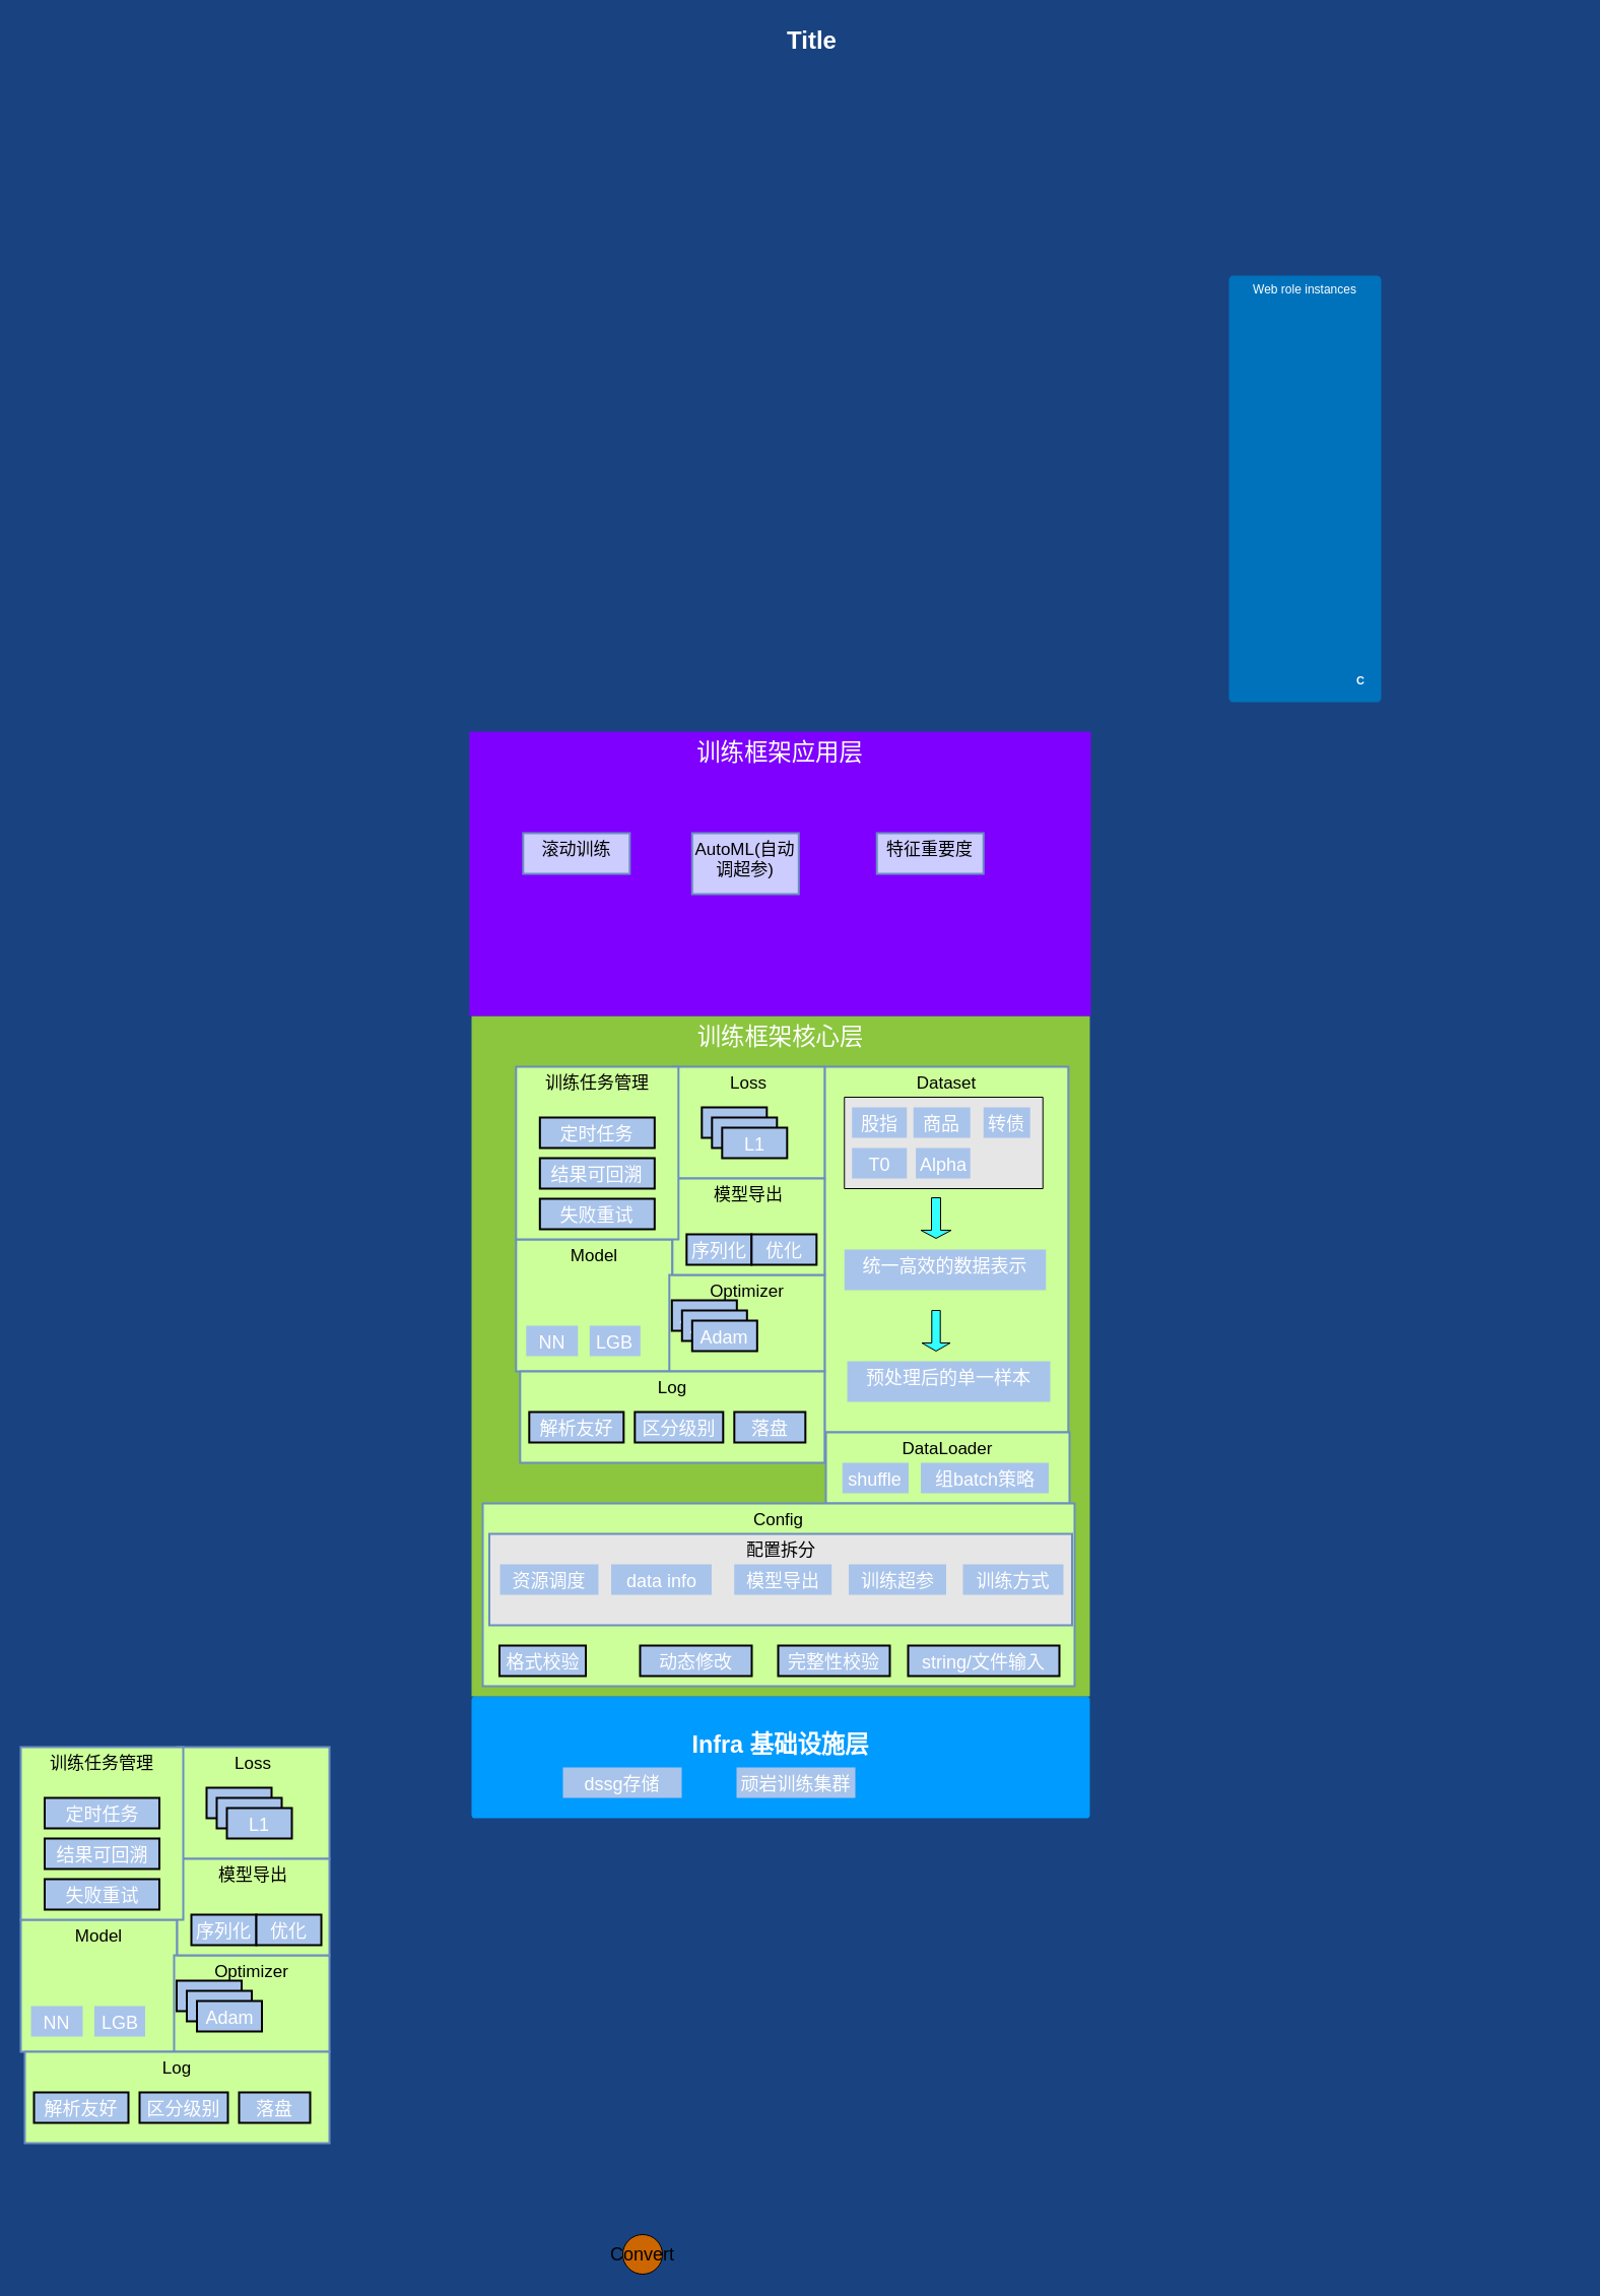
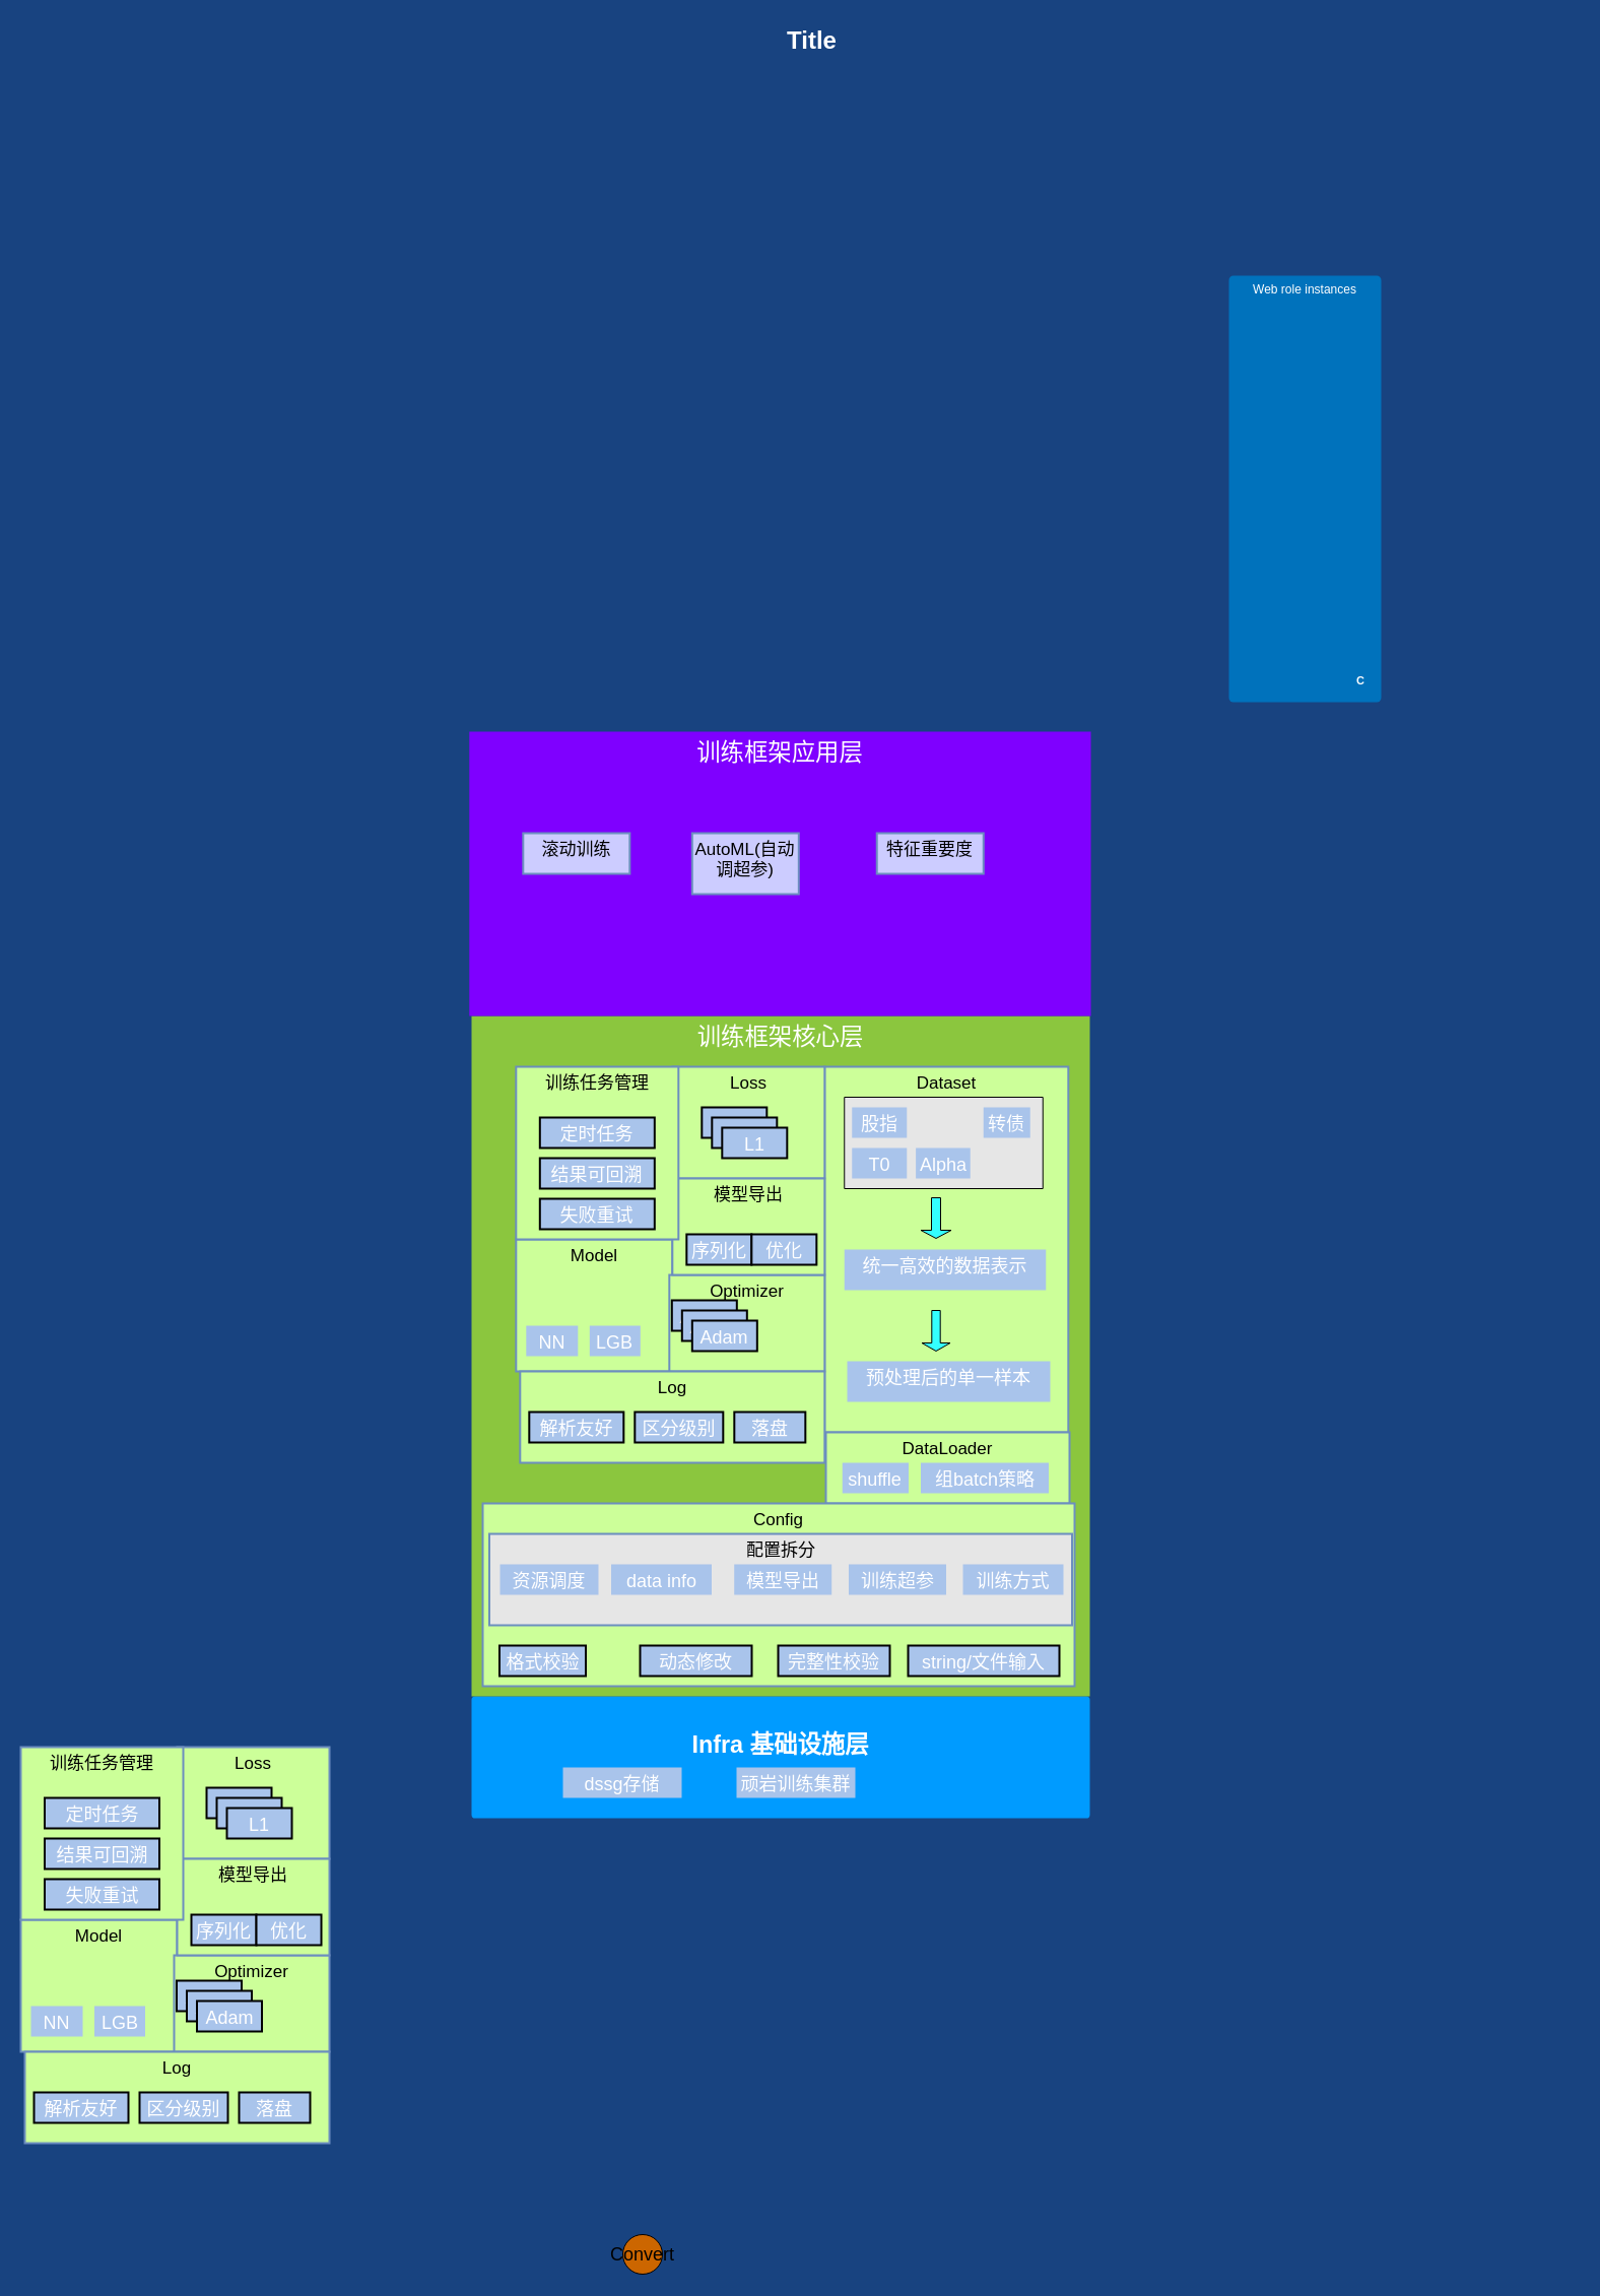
- <mxCell id="20" value="&lt;span style=&quot;font-size: 18px;&quot;&gt;商品&lt;/span&gt;" style="rounded=0;whiteSpace=wrap;html=1;shadow=0;strokeWidth=2;fillColor=#A9C4EB;fontSize=12;fontColor=#FFFFFF;align=center;strokeColor=none;arcSize=6;verticalAlign=top;" parent="1" vertex="1"><mxGeometry x="899.25" y="1090" width="56" height="30" as="geometry" /></mxCell>
